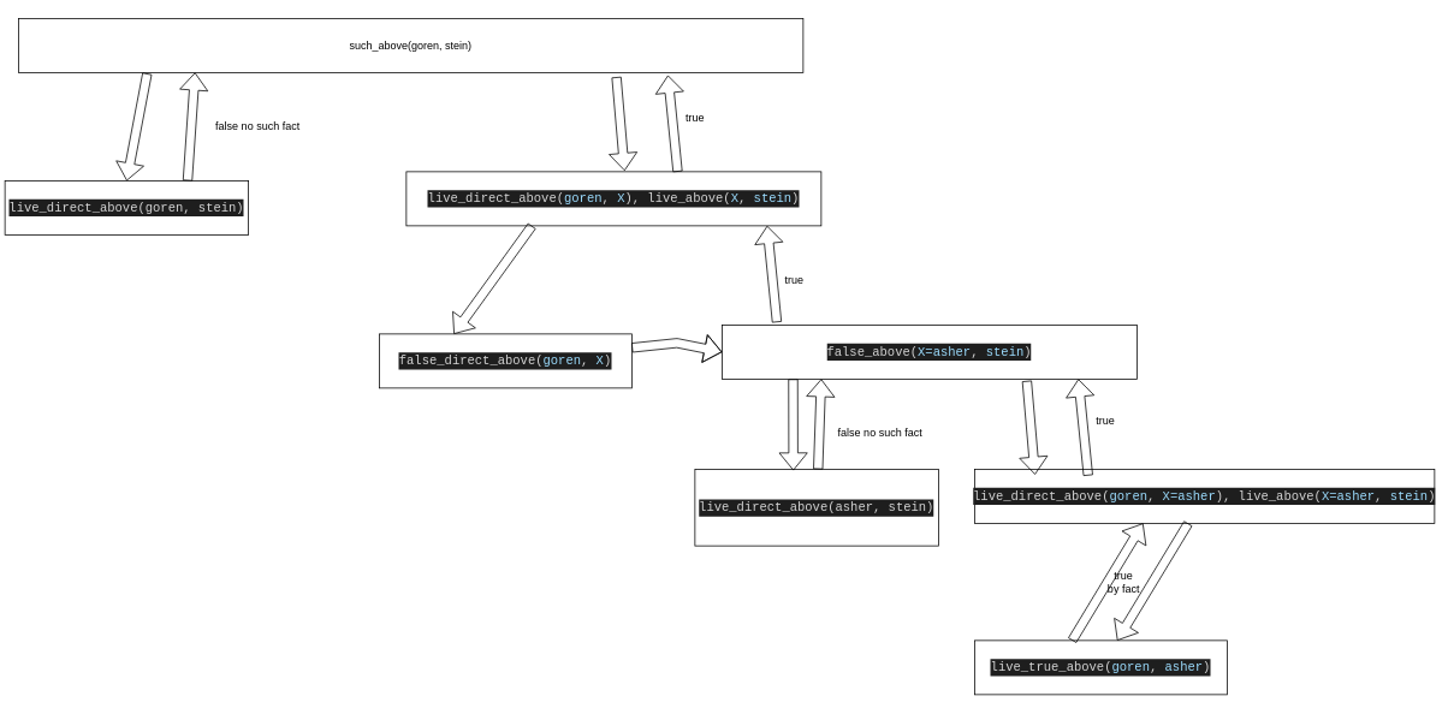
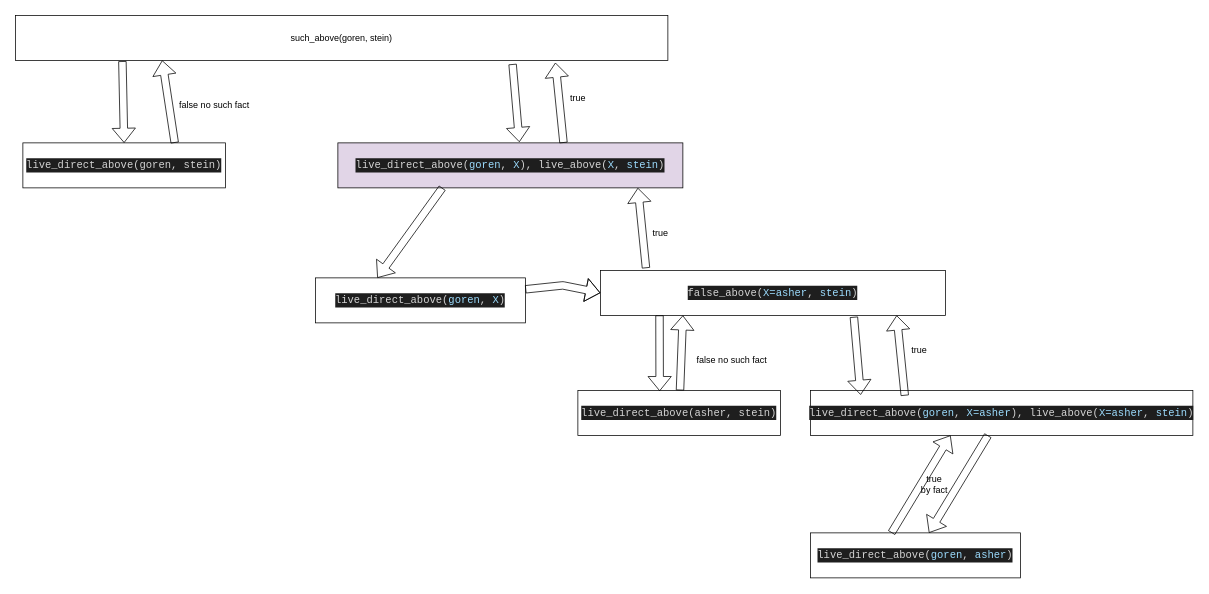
- <mxCell id="4" value="&lt;div style=&quot;color: rgb(212 , 212 , 212) ; background-color: rgb(30 , 30 , 30) ; font-family: &amp;#34;consolas&amp;#34; , &amp;#34;courier new&amp;#34; , monospace ; font-size: 14px ; line-height: 19px&quot;&gt;live_direct_above(&lt;span style=&quot;color: #9cdcfe&quot;&gt;goren&lt;/span&gt;,&amp;nbsp;&lt;span style=&quot;color: #9cdcfe&quot;&gt;X&lt;/span&gt;),&amp;nbsp;live_above(&lt;span style=&quot;color: #9cdcfe&quot;&gt;X&lt;/span&gt;,&amp;nbsp;&lt;span style=&quot;color: #9cdcfe&quot;&gt;stein&lt;/span&gt;)&lt;/div&gt;" style="rounded=0;whiteSpace=wrap;html=1;" vertex="1" parent="1"><mxGeometry x="450" y="190" width="460" height="60" as="geometry" /></mxCell>
+ <mxCell id="4" value="&lt;div style=&quot;color: rgb(212 , 212 , 212) ; background-color: rgb(30 , 30 , 30) ; font-family: &amp;#34;consolas&amp;#34; , &amp;#34;courier new&amp;#34; , monospace ; font-size: 14px ; line-height: 19px&quot;&gt;live_direct_above(&lt;span style=&quot;color: #9cdcfe&quot;&gt;goren&lt;/span&gt;,&amp;nbsp;&lt;span style=&quot;color: #9cdcfe&quot;&gt;X&lt;/span&gt;),&amp;nbsp;live_above(&lt;span style=&quot;color: #9cdcfe&quot;&gt;X&lt;/span&gt;,&amp;nbsp;&lt;span style=&quot;color: #9cdcfe&quot;&gt;stein&lt;/span&gt;)&lt;/div&gt;" style="rounded=0;whiteSpace=wrap;html=1;fillColor=#e1d5e7;" vertex="1" parent="1"><mxGeometry x="450" y="190" width="460" height="60" as="geometry" /></mxCell>
- <mxCell id="3" value="&lt;div style=&quot;color: rgb(212 , 212 , 212) ; background-color: rgb(30 , 30 , 30) ; font-family: &amp;#34;consolas&amp;#34; , &amp;#34;courier new&amp;#34; , monospace ; font-size: 14px ; line-height: 19px&quot;&gt;live_direct_above(goren, stein)&lt;/div&gt;" style="rounded=0;whiteSpace=wrap;html=1;" vertex="1" parent="1"><mxGeometry x="5" y="200" width="270" height="60" as="geometry" /></mxCell>
+ <mxCell id="3" value="&lt;div style=&quot;color: rgb(212 , 212 , 212) ; background-color: rgb(30 , 30 , 30) ; font-family: &amp;#34;consolas&amp;#34; , &amp;#34;courier new&amp;#34; , monospace ; font-size: 14px ; line-height: 19px&quot;&gt;live_direct_above(goren, stein)&lt;/div&gt;" style="rounded=0;whiteSpace=wrap;html=1;" vertex="1" parent="1"><mxGeometry x="30" y="190" width="270" height="60" as="geometry" /></mxCell>
- <mxCell id="11" value="&lt;div style=&quot;color: rgb(212 , 212 , 212) ; background-color: rgb(30 , 30 , 30) ; font-family: &amp;#34;consolas&amp;#34; , &amp;#34;courier new&amp;#34; , monospace ; font-size: 14px ; line-height: 19px&quot;&gt;false_direct_above(&lt;span style=&quot;color: #9cdcfe&quot;&gt;goren&lt;/span&gt;,&amp;nbsp;&lt;span style=&quot;color: #9cdcfe&quot;&gt;X&lt;/span&gt;)&lt;/div&gt;" style="rounded=0;whiteSpace=wrap;html=1;" vertex="1" parent="1"><mxGeometry x="420" y="370" width="280" height="60" as="geometry" /></mxCell>
+ <mxCell id="11" value="&lt;div style=&quot;color: rgb(212 , 212 , 212) ; background-color: rgb(30 , 30 , 30) ; font-family: &amp;#34;consolas&amp;#34; , &amp;#34;courier new&amp;#34; , monospace ; font-size: 14px ; line-height: 19px&quot;&gt;live_direct_above(&lt;span style=&quot;color: #9cdcfe&quot;&gt;goren&lt;/span&gt;,&amp;nbsp;&lt;span style=&quot;color: #9cdcfe&quot;&gt;X&lt;/span&gt;)&lt;/div&gt;" style="rounded=0;whiteSpace=wrap;html=1;" vertex="1" parent="1"><mxGeometry x="420" y="370" width="280" height="60" as="geometry" /></mxCell>
- <mxCell id="17" value="&lt;div style=&quot;color: rgb(212 , 212 , 212) ; background-color: rgb(30 , 30 , 30) ; font-family: &amp;#34;consolas&amp;#34; , &amp;#34;courier new&amp;#34; , monospace ; font-size: 14px ; line-height: 19px&quot;&gt;live_direct_above(asher, stein)&lt;/div&gt;" style="rounded=0;whiteSpace=wrap;html=1;" vertex="1" parent="1"><mxGeometry x="770" y="520" width="270" height="85" as="geometry" /></mxCell>
+ <mxCell id="17" value="&lt;div style=&quot;color: rgb(212 , 212 , 212) ; background-color: rgb(30 , 30 , 30) ; font-family: &amp;#34;consolas&amp;#34; , &amp;#34;courier new&amp;#34; , monospace ; font-size: 14px ; line-height: 19px&quot;&gt;live_direct_above(asher, stein)&lt;/div&gt;" style="rounded=0;whiteSpace=wrap;html=1;" vertex="1" parent="1"><mxGeometry x="770" y="520" width="270" height="60" as="geometry" /></mxCell>
- <mxCell id="25" value="&lt;div style=&quot;background-color: rgb(30 , 30 , 30) ; font-family: &amp;#34;consolas&amp;#34; , &amp;#34;courier new&amp;#34; , monospace ; font-size: 14px ; line-height: 19px&quot;&gt;&lt;span style=&quot;color: rgb(212 , 212 , 212)&quot;&gt;live_true_above(&lt;span style=&quot;color: #9cdcfe&quot;&gt;goren&lt;/span&gt;, &lt;/span&gt;&lt;font color=&quot;#9cdcfe&quot;&gt;asher&lt;/font&gt;&lt;font color=&quot;#d4d4d4&quot;&gt;)&lt;/font&gt;&lt;/div&gt;" style="rounded=0;whiteSpace=wrap;html=1;" vertex="1" parent="1"><mxGeometry x="1080" y="710" width="280" height="60" as="geometry" /></mxCell>
+ <mxCell id="25" value="&lt;div style=&quot;background-color: rgb(30 , 30 , 30) ; font-family: &amp;#34;consolas&amp;#34; , &amp;#34;courier new&amp;#34; , monospace ; font-size: 14px ; line-height: 19px&quot;&gt;&lt;span style=&quot;color: rgb(212 , 212 , 212)&quot;&gt;live_direct_above(&lt;span style=&quot;color: #9cdcfe&quot;&gt;goren&lt;/span&gt;, &lt;/span&gt;&lt;font color=&quot;#9cdcfe&quot;&gt;asher&lt;/font&gt;&lt;font color=&quot;#d4d4d4&quot;&gt;)&lt;/font&gt;&lt;/div&gt;" style="rounded=0;whiteSpace=wrap;html=1;" vertex="1" parent="1"><mxGeometry x="1080" y="710" width="280" height="60" as="geometry" /></mxCell>
